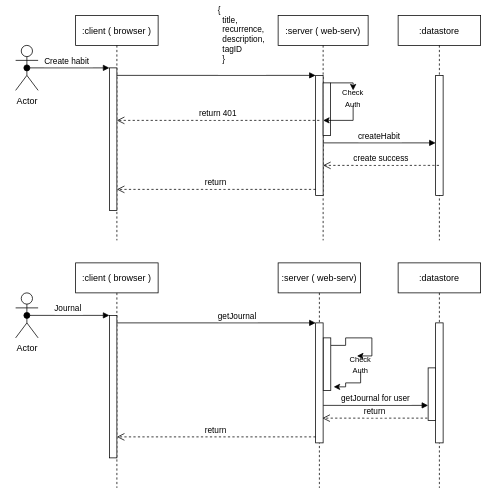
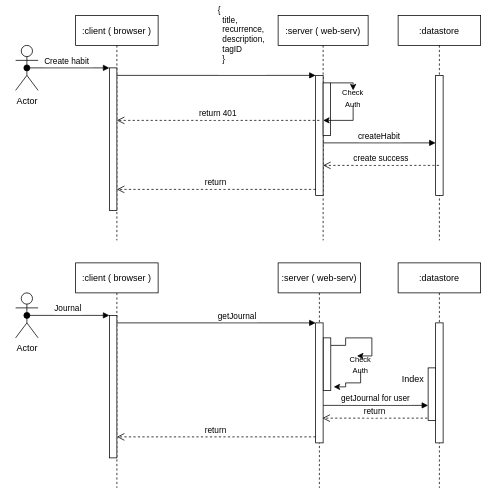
+ <mxCell id="34" value="Index" style="text;html=1;strokeColor=none;fillColor=none;align=center;verticalAlign=middle;whiteSpace=wrap;rounded=0;" vertex="1" parent="1"><mxGeometry x="530" y="495" width="40" height="20" as="geometry" /></mxCell>
